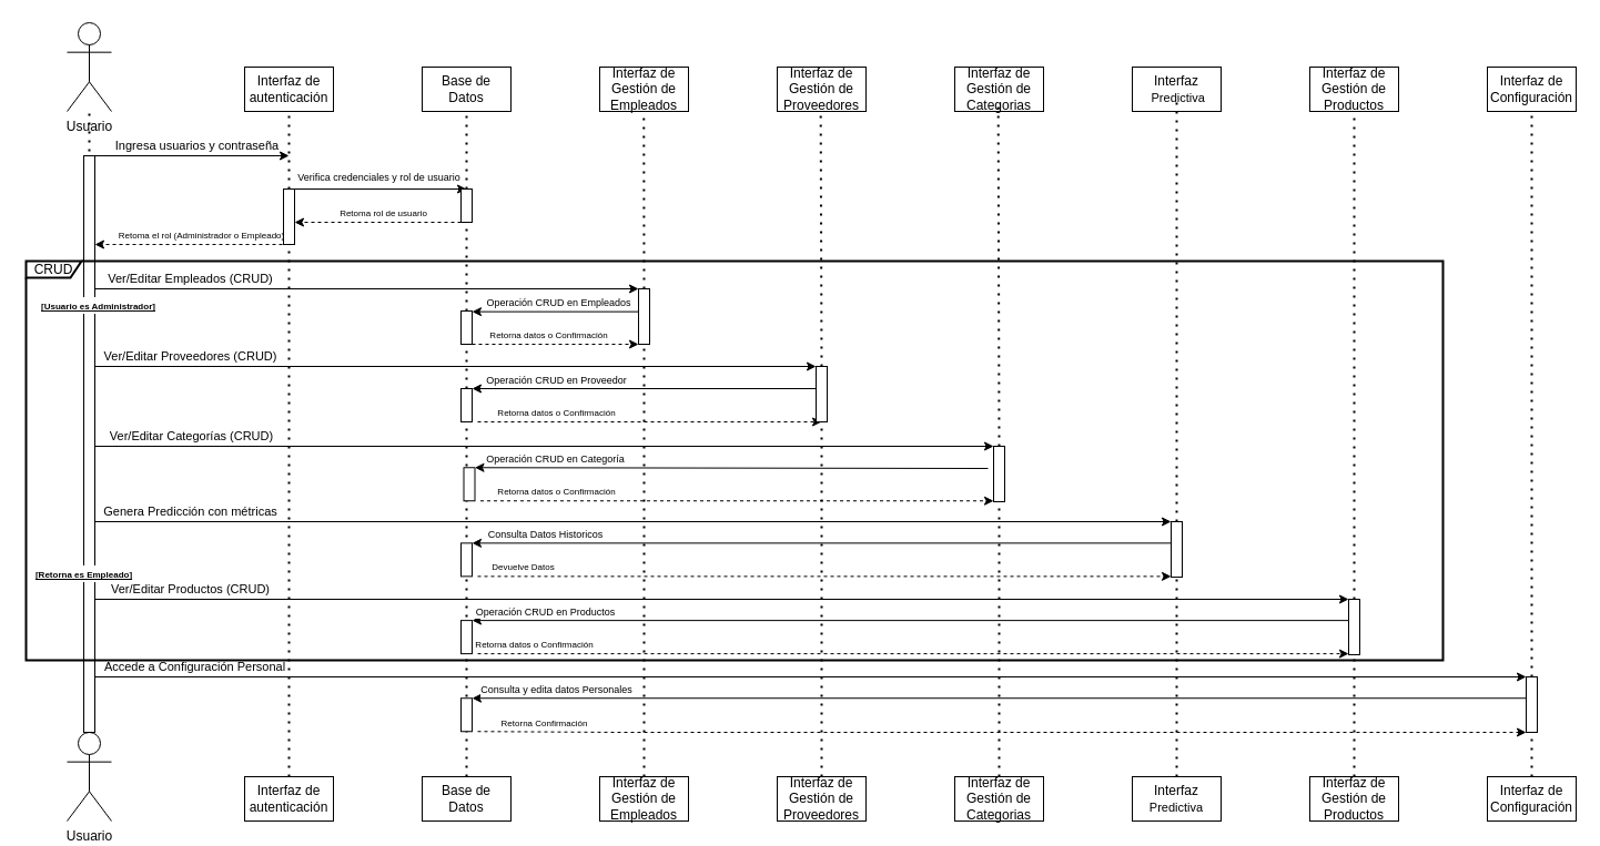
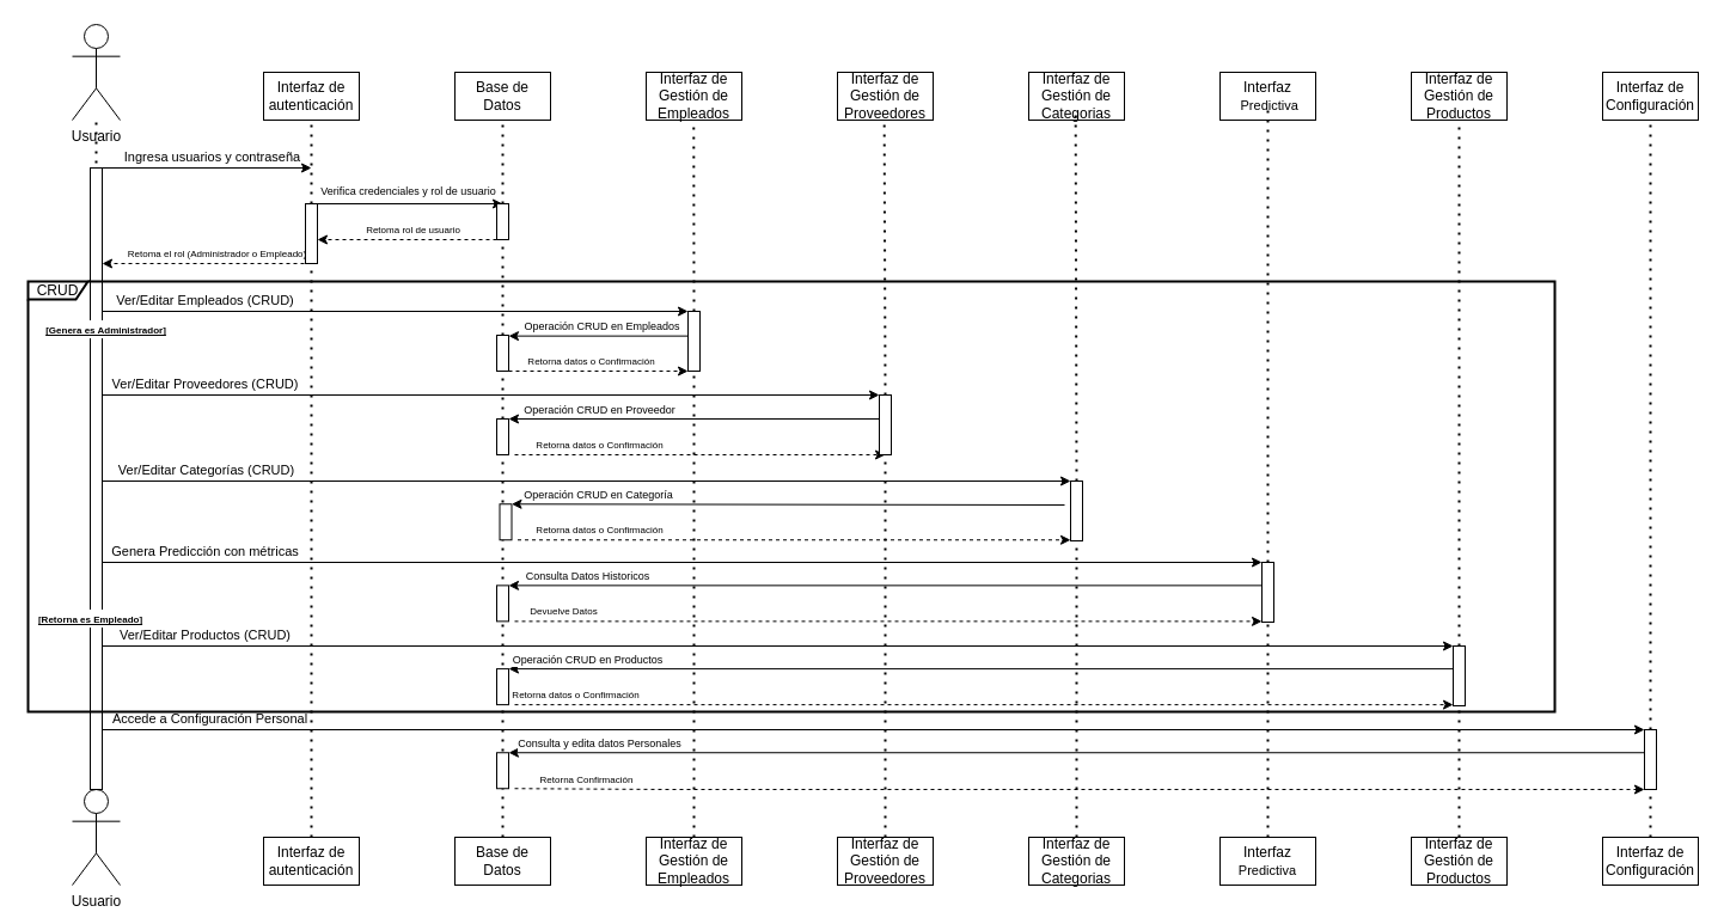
- <mxCell id="100" value="&lt;font style=&quot;font-size: 8px;&quot;&gt;&lt;u style=&quot;&quot;&gt;&lt;b&gt;[Usuario es Administrador]&lt;/b&gt;&lt;/u&gt;&lt;/font&gt;" style="text;html=1;align=center;verticalAlign=middle;resizable=0;points=[];autosize=1;labelBackgroundColor=default;" vertex="1" parent="98"><mxGeometry y="25" width="130" height="30" as="geometry" /></mxCell>
+ <mxCell id="100" value="&lt;font style=&quot;font-size: 8px;&quot;&gt;&lt;u style=&quot;&quot;&gt;&lt;b&gt;[Genera es Administrador]&lt;/b&gt;&lt;/u&gt;&lt;/font&gt;" style="text;html=1;align=center;verticalAlign=middle;resizable=0;points=[];autosize=1;labelBackgroundColor=default;" vertex="1" parent="98"><mxGeometry y="25" width="130" height="30" as="geometry" /></mxCell>
